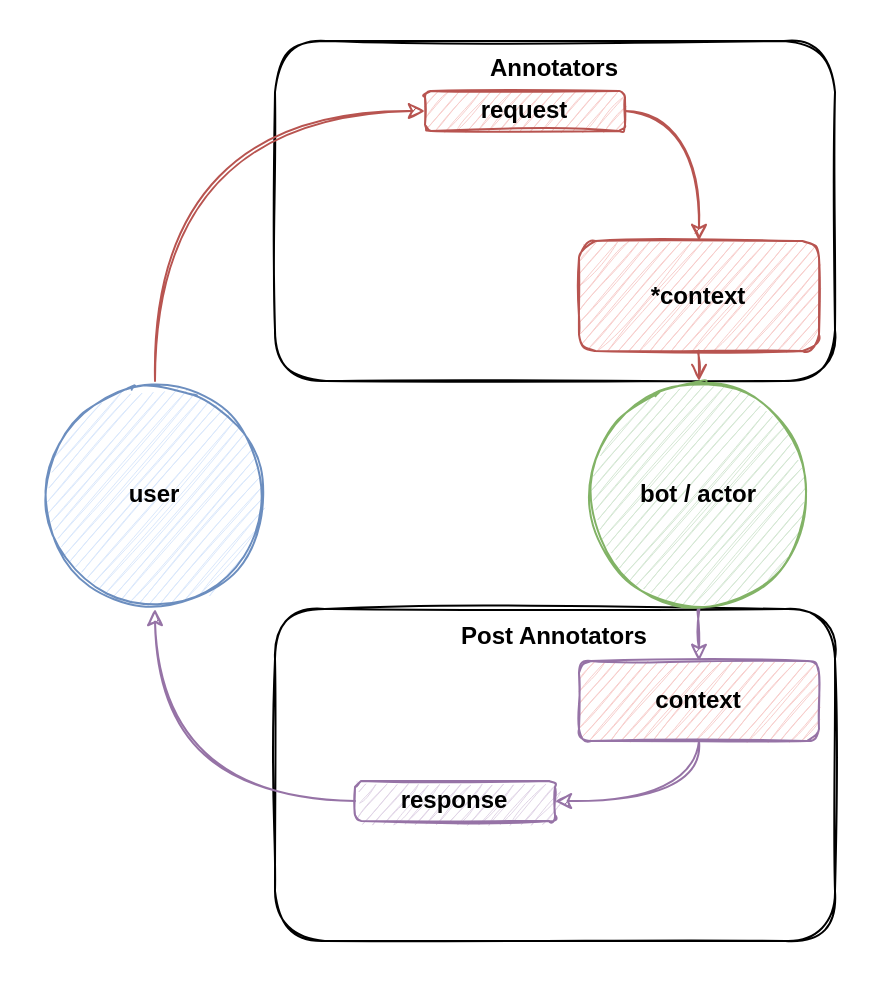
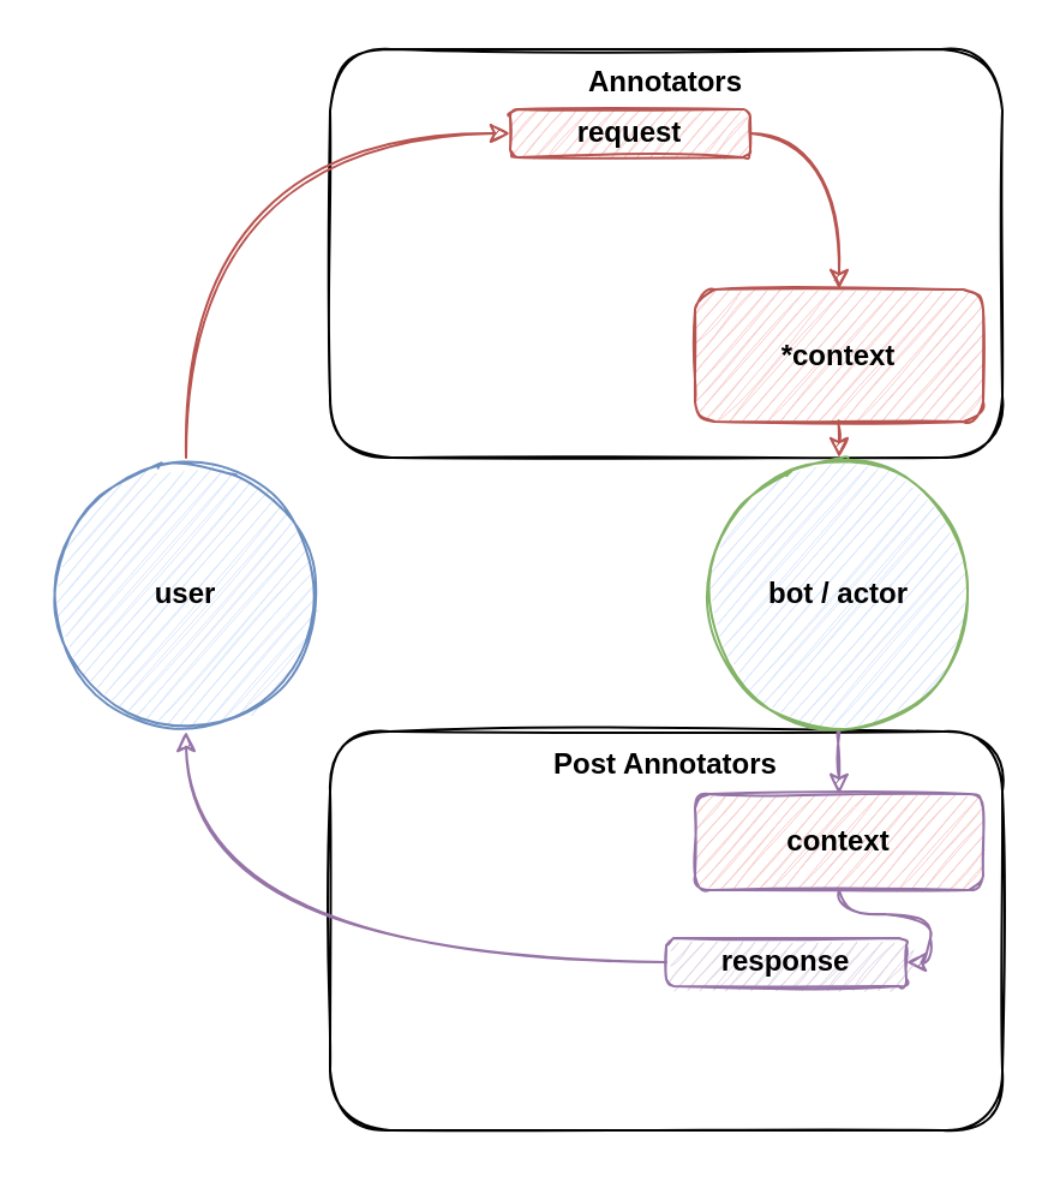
- <mxCell id="13" style="edgeStyle=orthogonalEdgeStyle;curved=1;sketch=1;html=1;exitX=0.5;exitY=1;exitDx=0;exitDy=0;entryX=0.5;entryY=0;entryDx=0;entryDy=0;fillColor=#f8cecc;strokeColor=#b85450;endArrow=open;" parent="1" source="14" target="8" edge="1"><mxGeometry relative="1" as="geometry" /></mxCell>
+ <mxCell id="13" style="edgeStyle=orthogonalEdgeStyle;curved=1;sketch=1;html=1;exitX=0.5;exitY=1;exitDx=0;exitDy=0;entryX=0.5;entryY=0;entryDx=0;entryDy=0;fillColor=#f8cecc;strokeColor=#b85450;" parent="1" source="14" target="8" edge="1"><mxGeometry relative="1" as="geometry" /></mxCell>
- <mxCell id="8" value="&lt;b&gt;bot / actor&lt;/b&gt;" style="ellipse;whiteSpace=wrap;html=1;aspect=fixed;fillColor=#d5e8d4;strokeColor=#82b366;sketch=1;" parent="1" vertex="1"><mxGeometry x="292" y="190" width="114" height="114" as="geometry" /></mxCell>
+ <mxCell id="8" value="&lt;b&gt;bot / actor&lt;/b&gt;" style="ellipse;whiteSpace=wrap;html=1;aspect=fixed;fillColor=#dae8fc;strokeColor=#82b366;sketch=1;" parent="1" vertex="1"><mxGeometry x="292" y="190" width="114" height="114" as="geometry" /></mxCell>
- <mxCell id="12" value="&lt;b&gt;response&lt;/b&gt;" style="rounded=1;whiteSpace=wrap;html=1;fillColor=#e1d5e7;strokeColor=#9673a6;sketch=1;" parent="1" vertex="1"><mxGeometry x="177" y="390" width="100" height="20" as="geometry" /></mxCell>
+ <mxCell id="12" value="&lt;b&gt;response&lt;/b&gt;" style="rounded=1;whiteSpace=wrap;html=1;fillColor=#e1d5e7;strokeColor=#9673a6;sketch=1;" parent="1" vertex="1"><mxGeometry x="277" y="390" width="100" height="20" as="geometry" /></mxCell>
